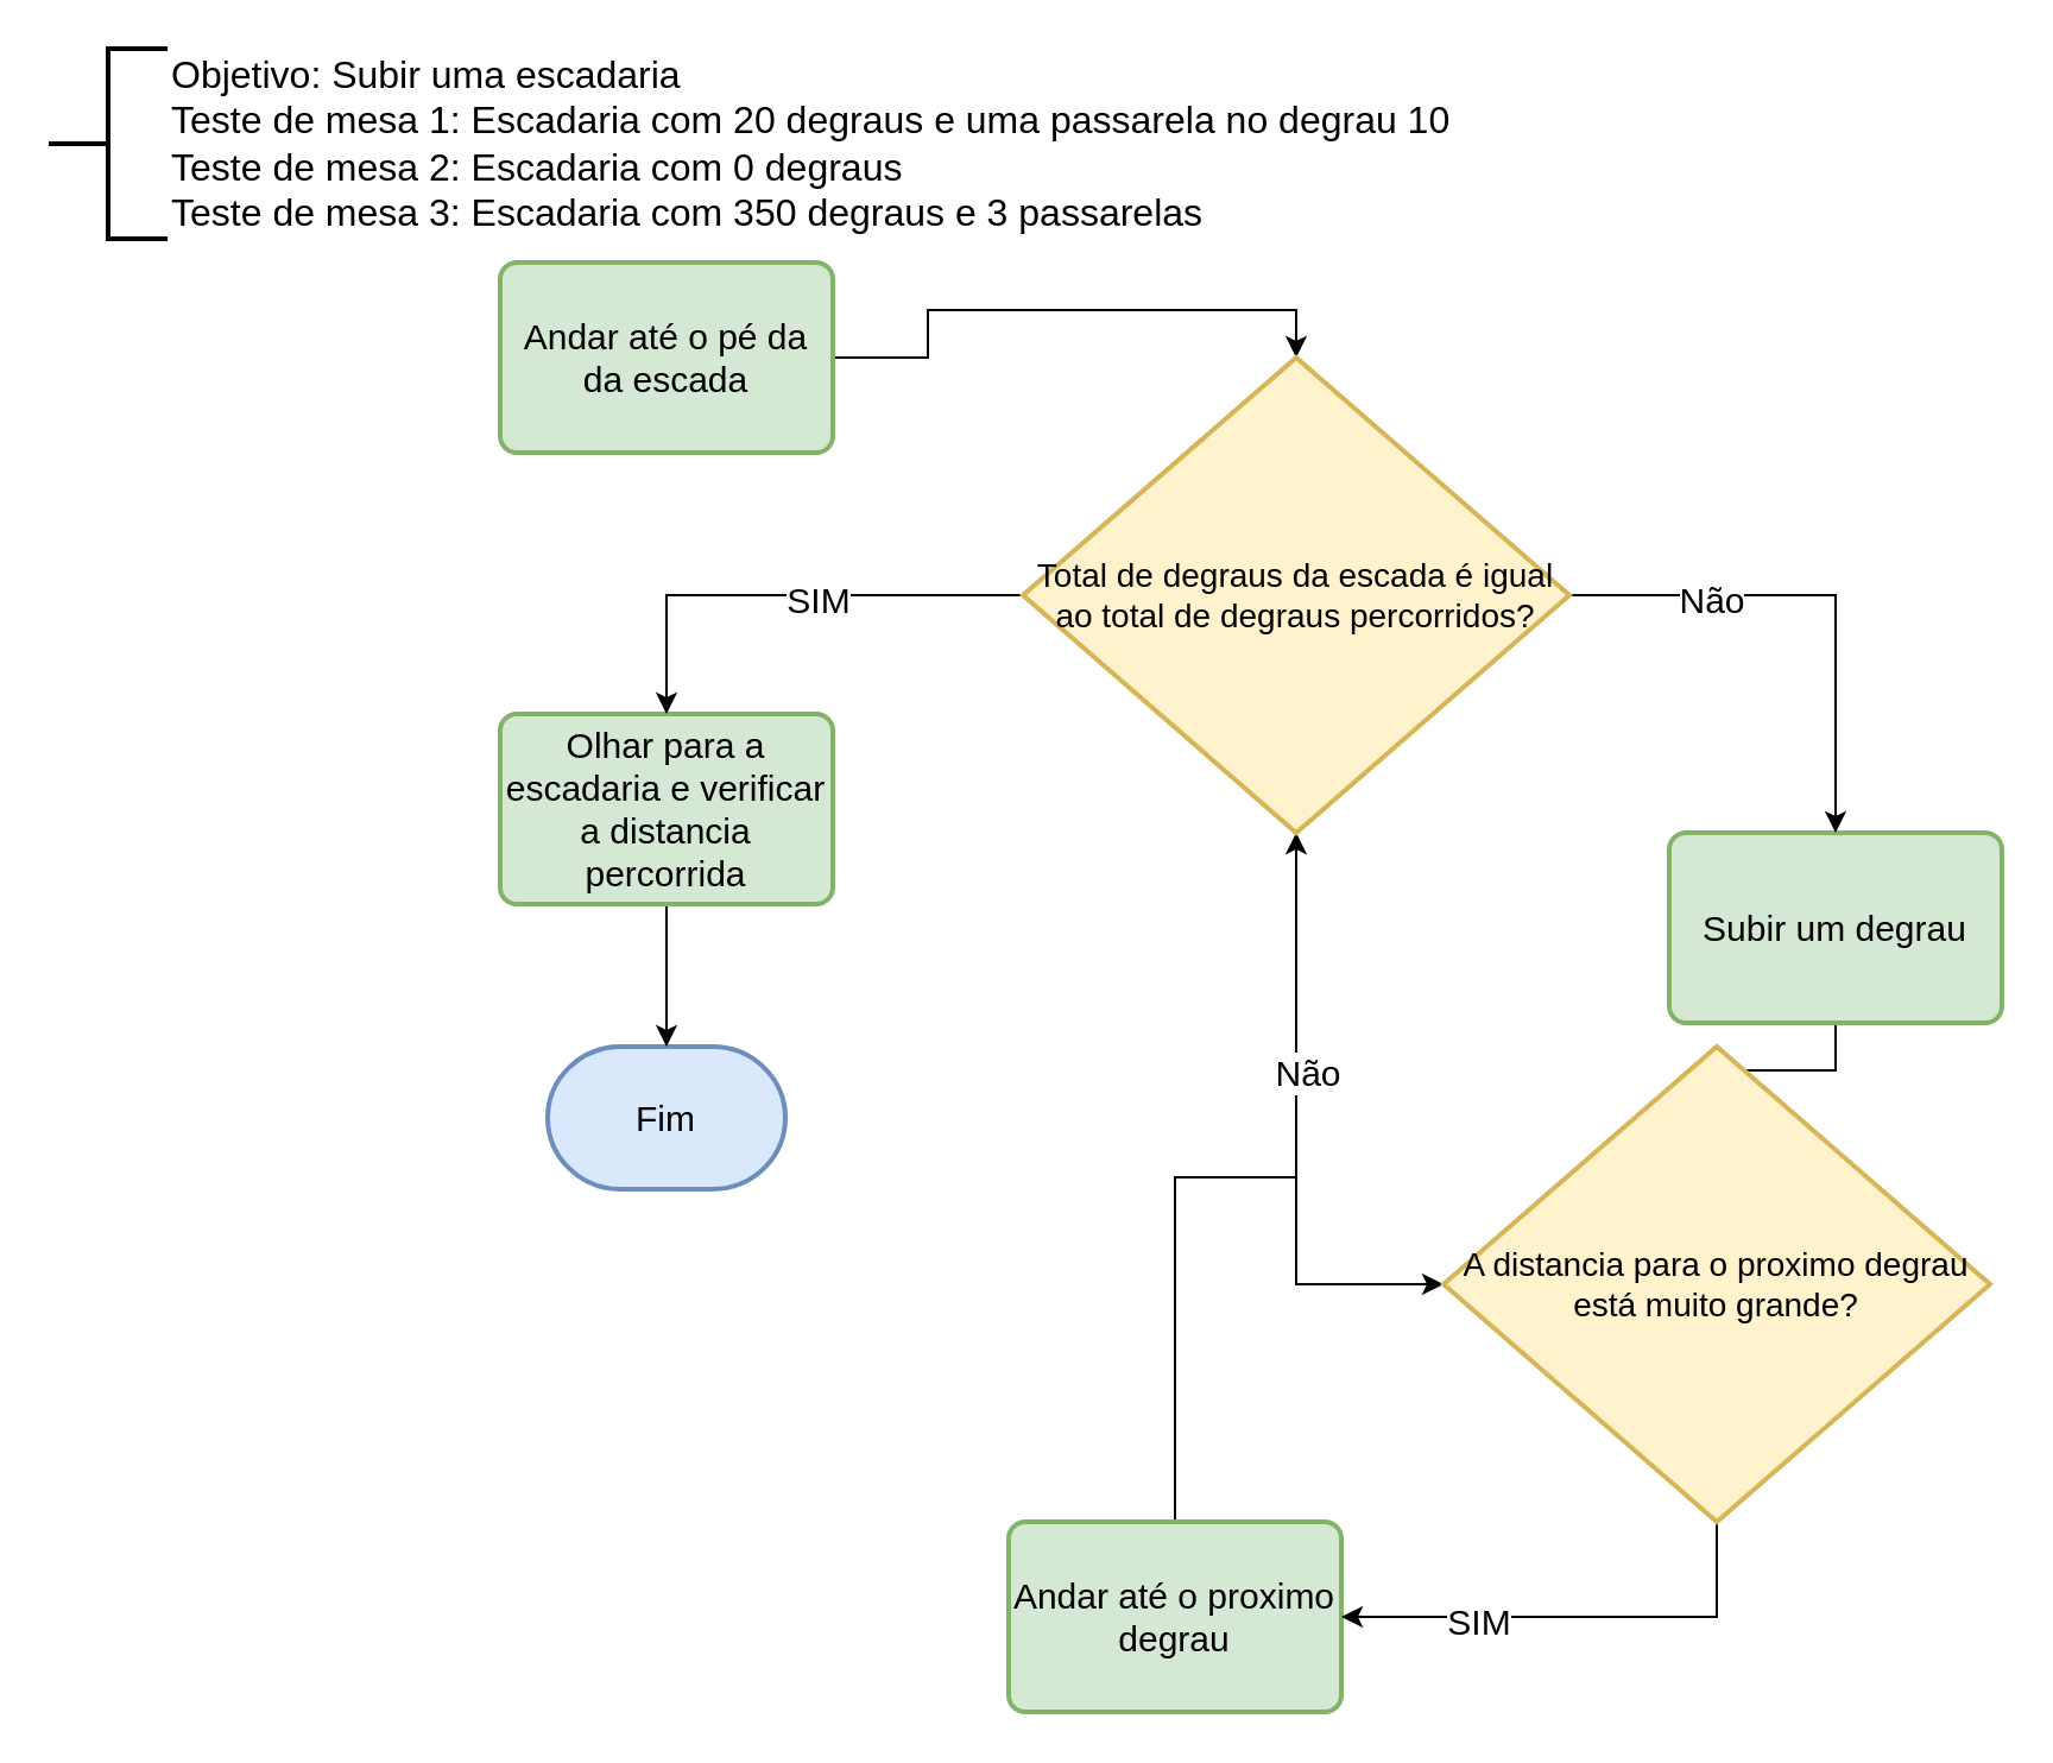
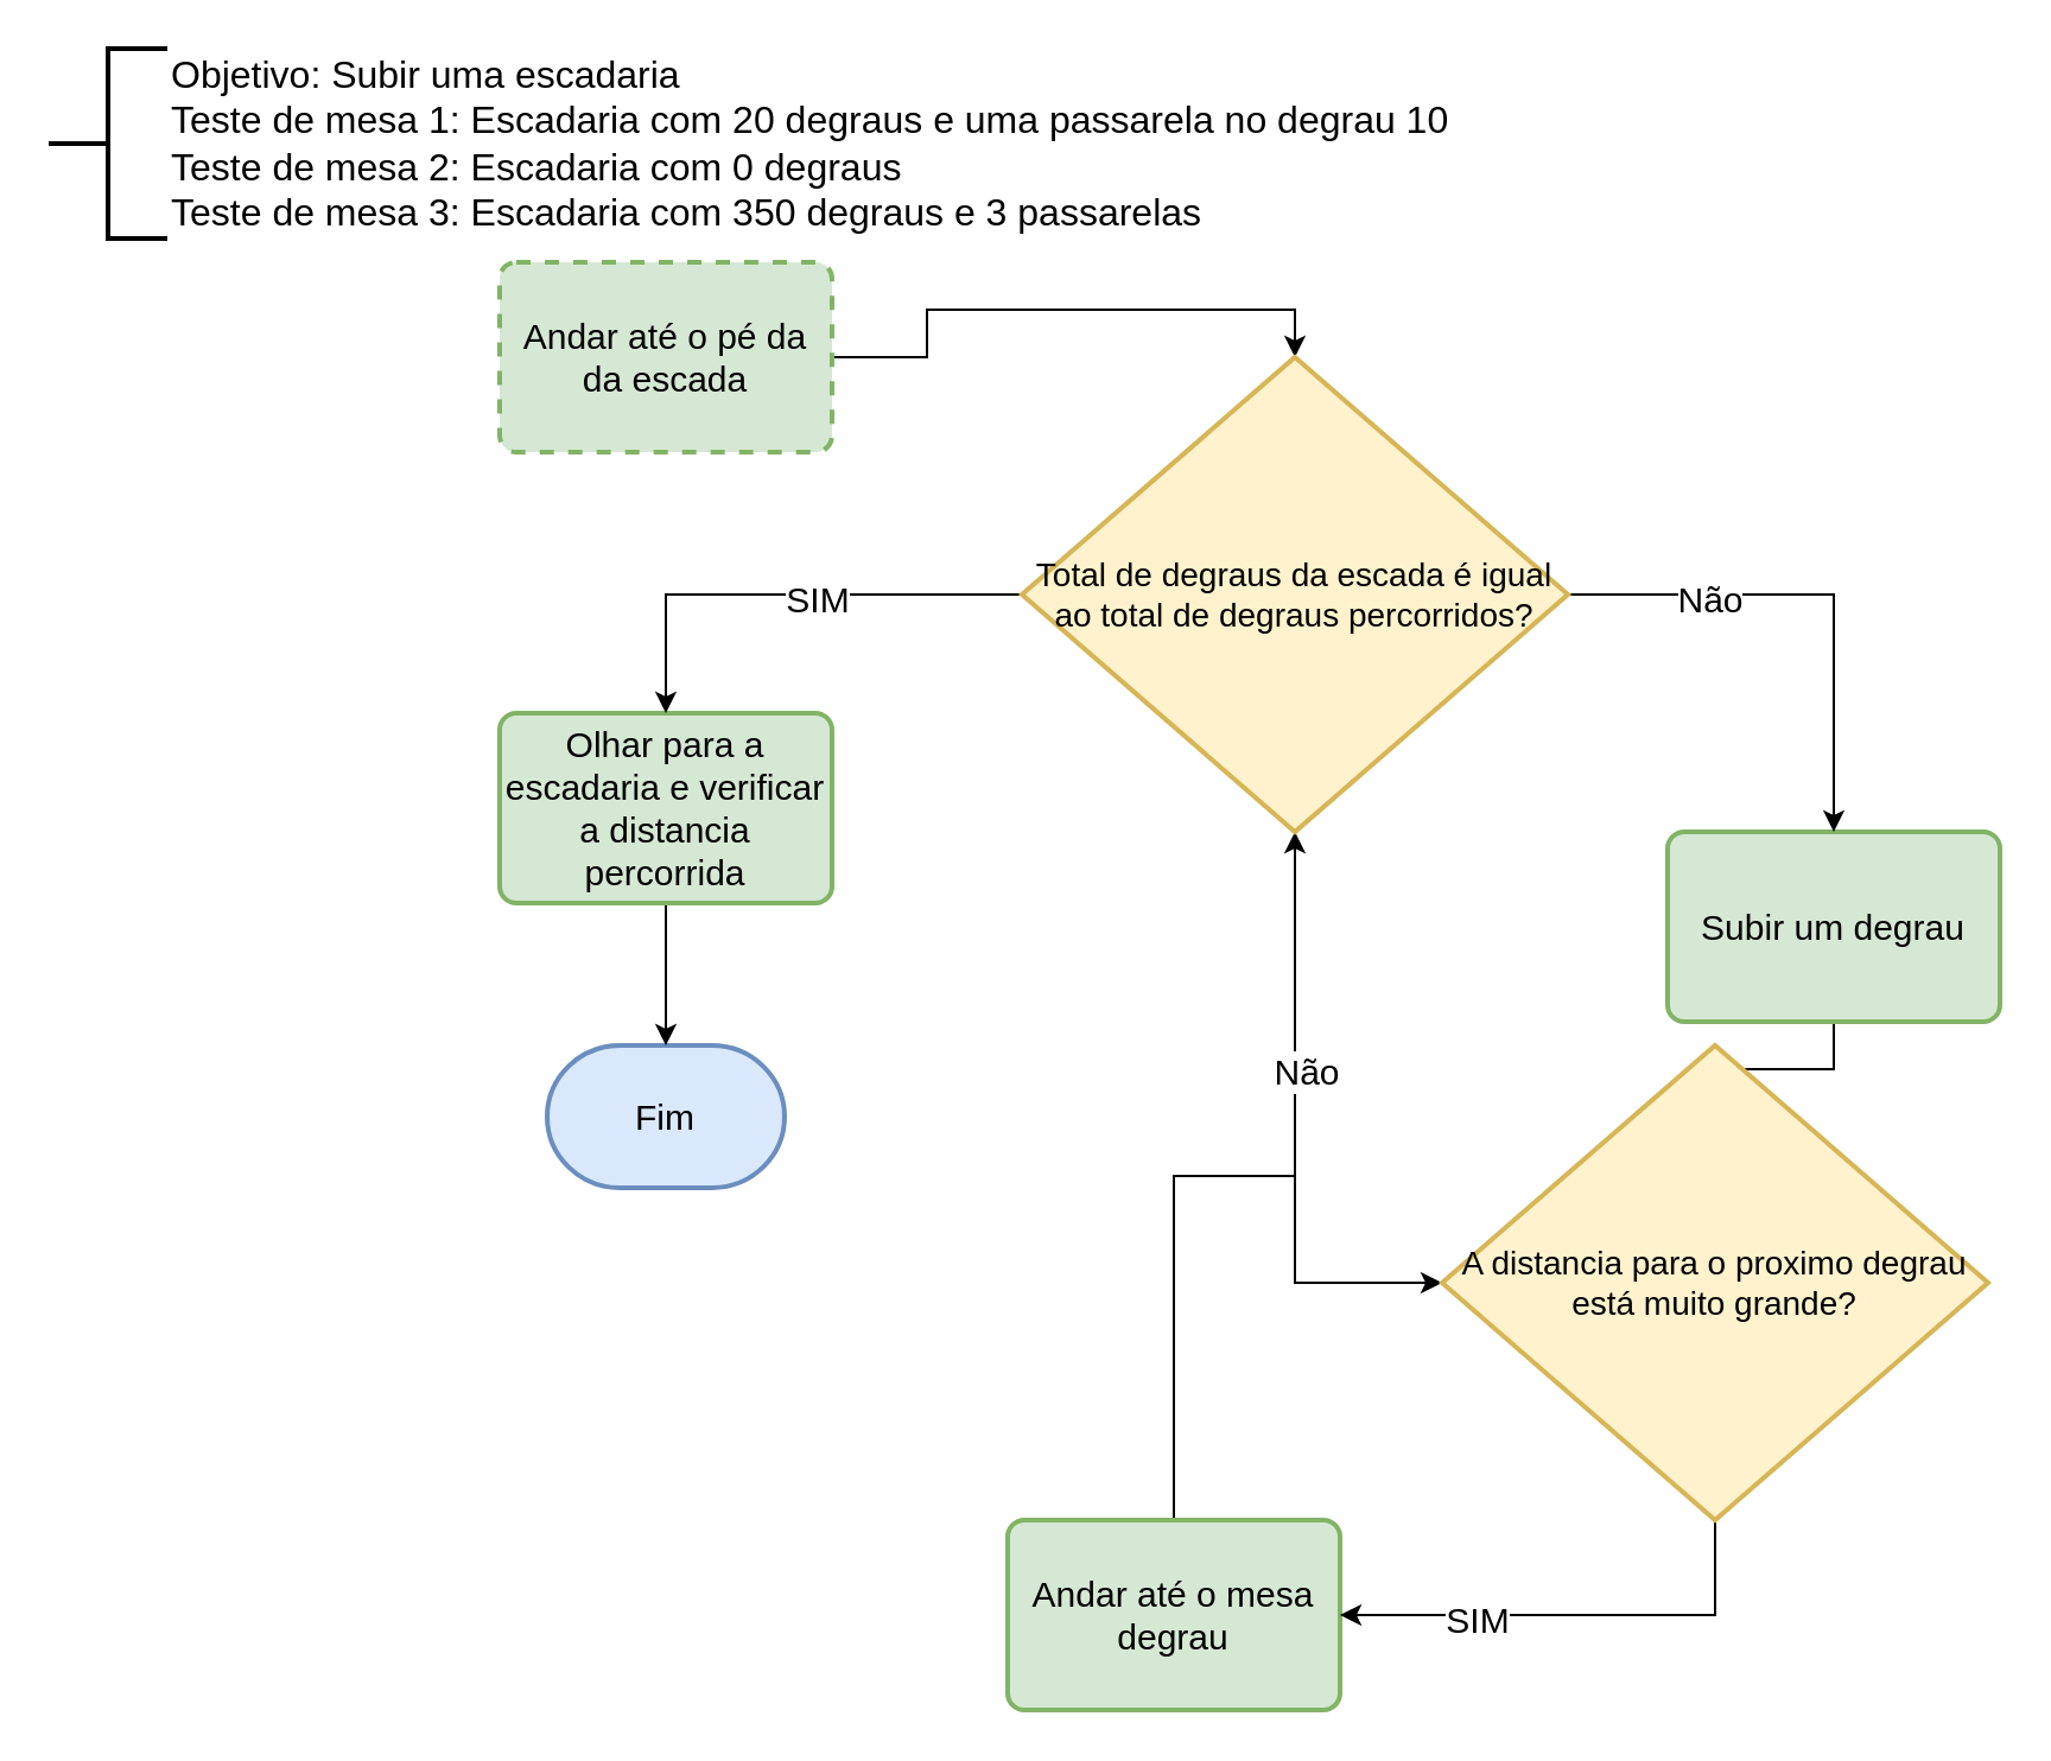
- <mxCell id="5" value="&lt;font style=&quot;font-size: 15px&quot;&gt;Andar até o pé da da escada&lt;/font&gt;" style="rounded=1;whiteSpace=wrap;html=1;absoluteArcSize=1;arcSize=14;strokeWidth=2;fillColor=#d5e8d4;strokeColor=#82b366;" parent="1" vertex="1"><mxGeometry x="210" y="110" width="140" height="80" as="geometry" /></mxCell>
+ <mxCell id="5" value="&lt;font style=&quot;font-size: 15px&quot;&gt;Andar até o pé da da escada&lt;/font&gt;" style="rounded=1;whiteSpace=wrap;html=1;absoluteArcSize=1;arcSize=14;strokeWidth=2;fillColor=#d5e8d4;strokeColor=#82b366;dashed=1;" parent="1" vertex="1"><mxGeometry x="210" y="110" width="140" height="80" as="geometry" /></mxCell>
- <mxCell id="7" value="&lt;span style=&quot;font-size: 15px&quot;&gt;Andar até o proximo degrau&lt;/span&gt;" style="rounded=1;whiteSpace=wrap;html=1;absoluteArcSize=1;arcSize=14;strokeWidth=2;fillColor=#d5e8d4;strokeColor=#82b366;" parent="1" vertex="1"><mxGeometry x="424" y="640" width="140" height="80" as="geometry" /></mxCell>
+ <mxCell id="7" value="&lt;span style=&quot;font-size: 15px&quot;&gt;Andar até o mesa degrau&lt;/span&gt;" style="rounded=1;whiteSpace=wrap;html=1;absoluteArcSize=1;arcSize=14;strokeWidth=2;fillColor=#d5e8d4;strokeColor=#82b366;" parent="1" vertex="1"><mxGeometry x="424" y="640" width="140" height="80" as="geometry" /></mxCell>
